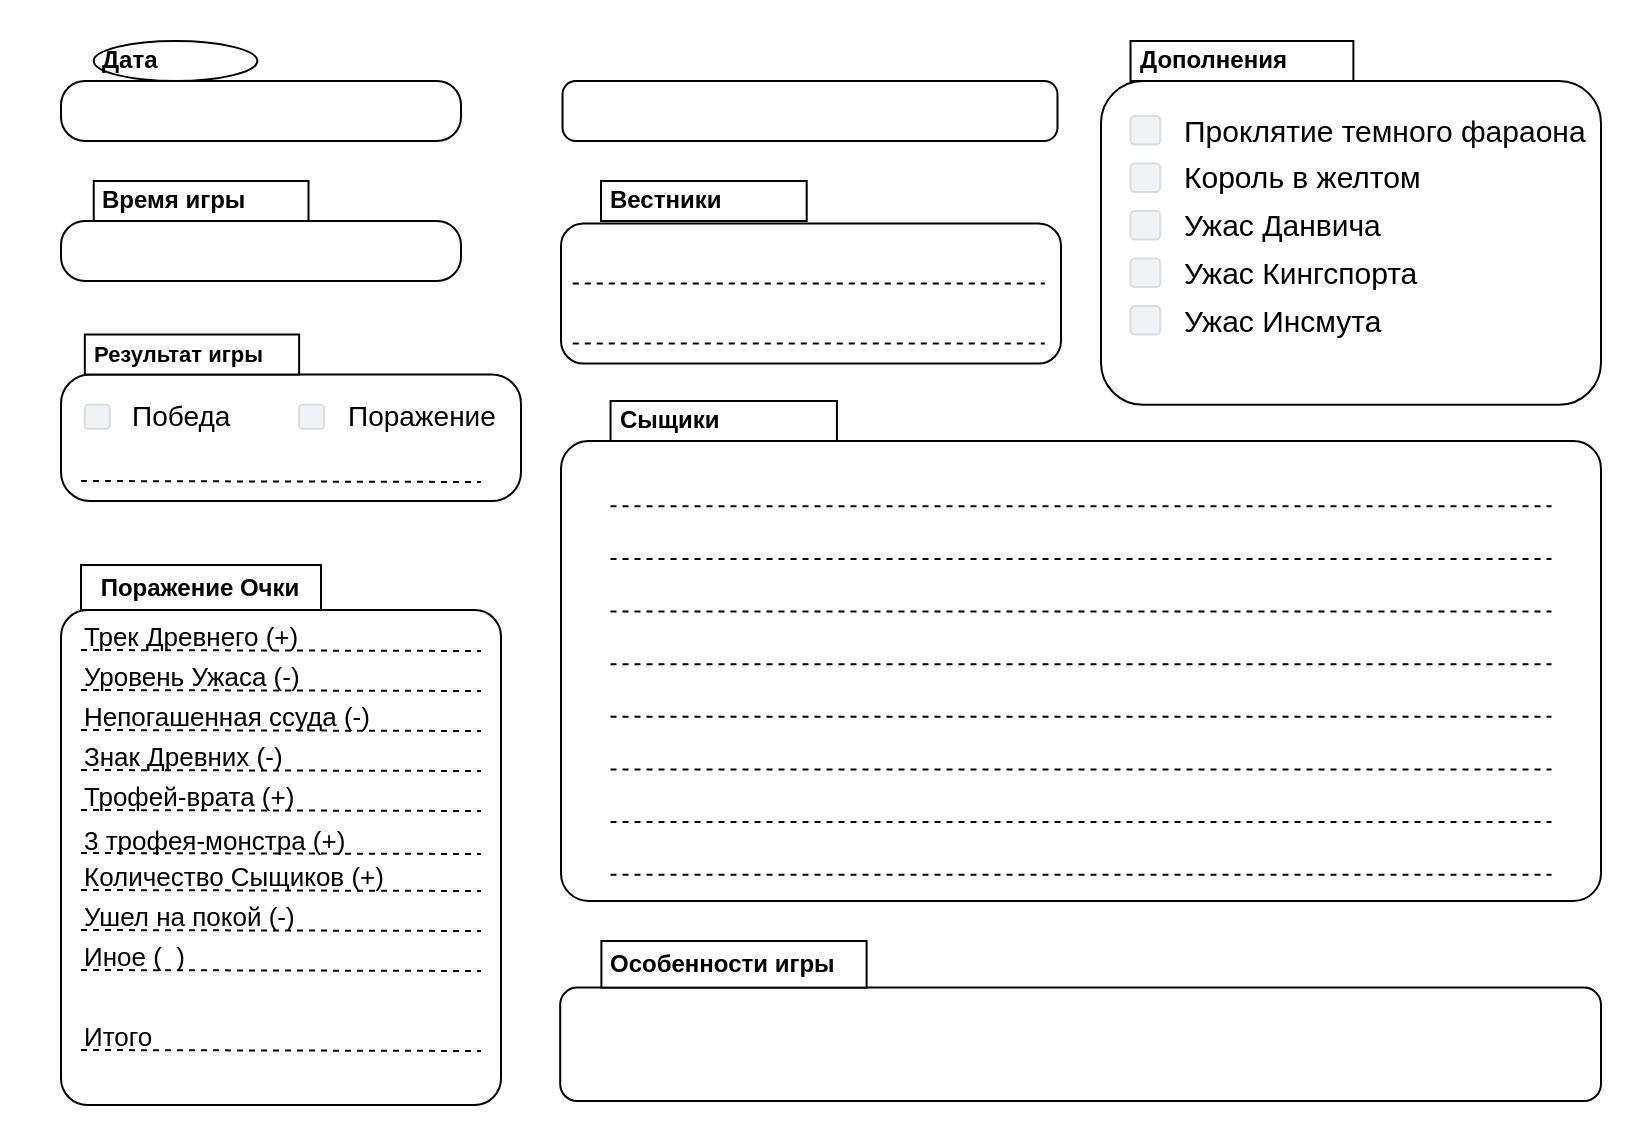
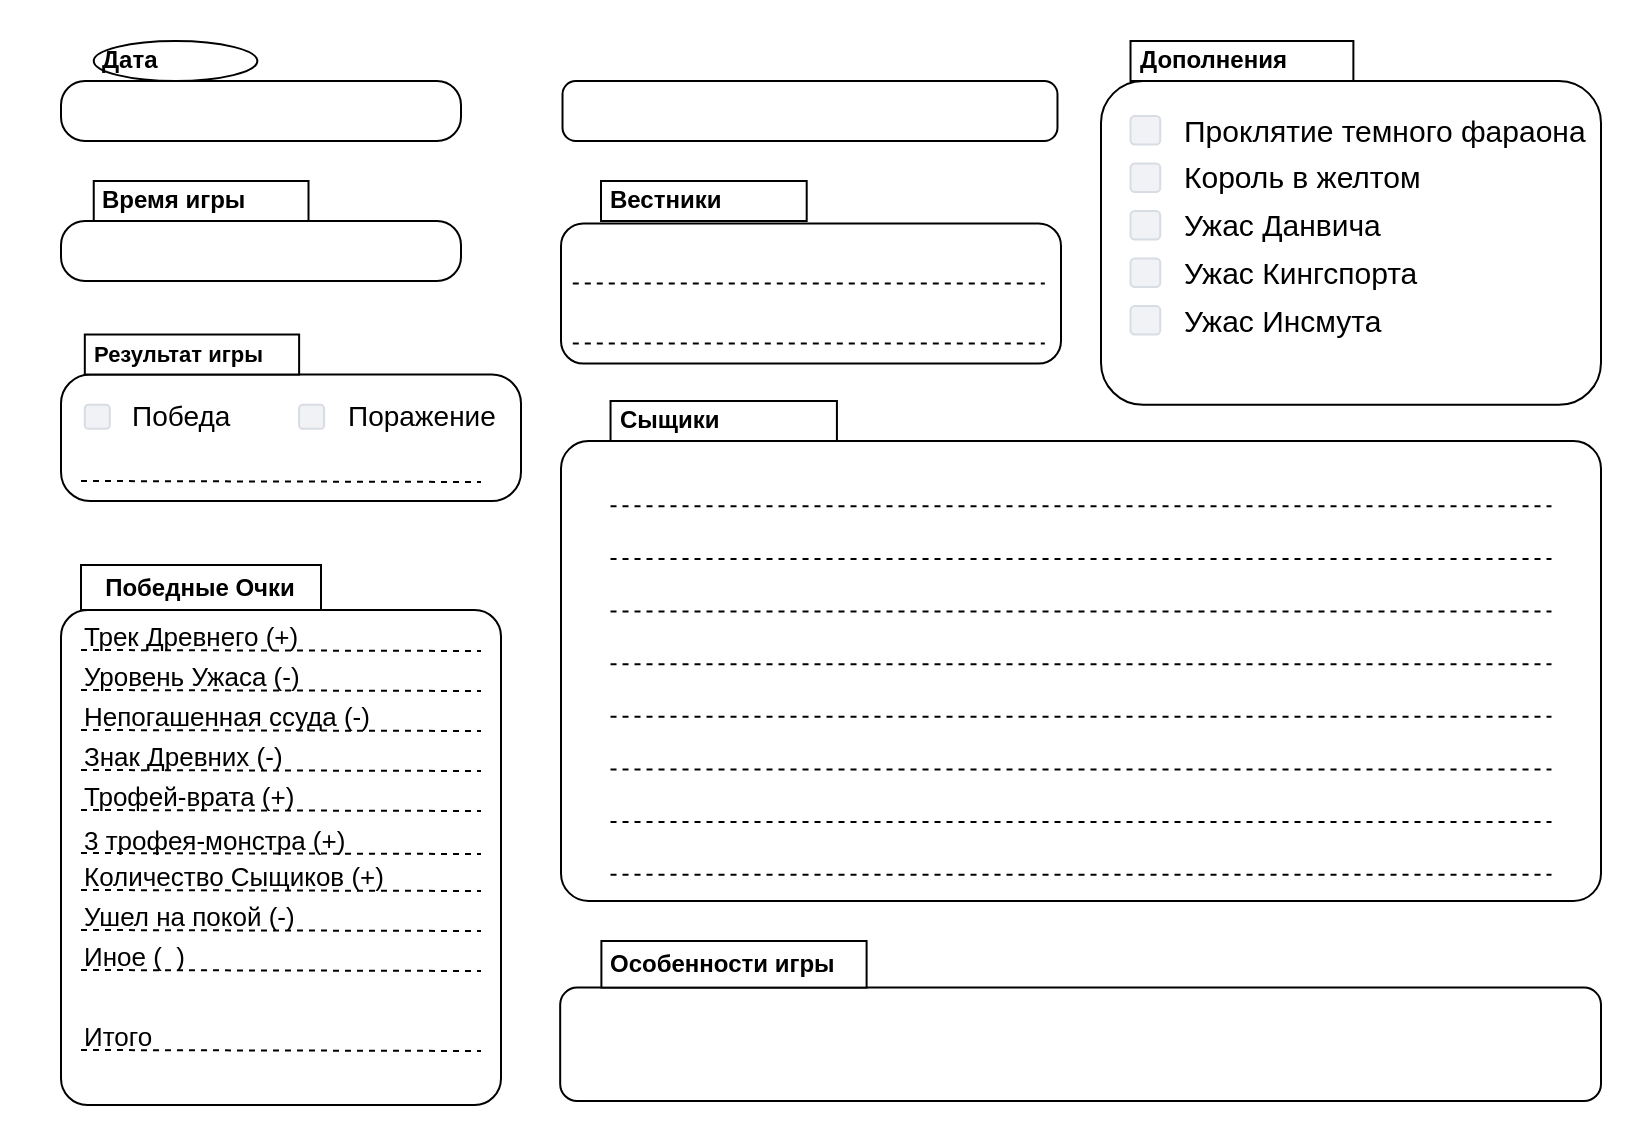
- <mxCell id="23" value="&lt;div style=&quot;font-size: 12px&quot; align=&quot;center&quot;&gt;&lt;font style=&quot;font-size: 12px&quot;&gt;&lt;b&gt;Поражение Очки&lt;/b&gt;&lt;/font&gt;&lt;/div&gt;" style="rounded=0;whiteSpace=wrap;html=1;fontSize=11;align=center;spacingLeft=0;spacing=2;spacingTop=1;" parent="21" vertex="1"><mxGeometry x="20" width="120" height="22.5" as="geometry" /></mxCell>
+ <mxCell id="23" value="&lt;div style=&quot;font-size: 12px&quot; align=&quot;center&quot;&gt;&lt;font style=&quot;font-size: 12px&quot;&gt;&lt;b&gt;Победные Очки&lt;/b&gt;&lt;/font&gt;&lt;/div&gt;" style="rounded=0;whiteSpace=wrap;html=1;fontSize=11;align=center;spacingLeft=0;spacing=2;spacingTop=1;" parent="21" vertex="1"><mxGeometry x="20" width="120" height="22.5" as="geometry" /></mxCell>
